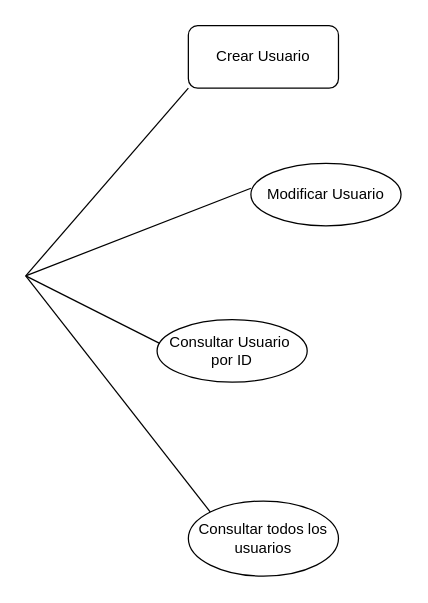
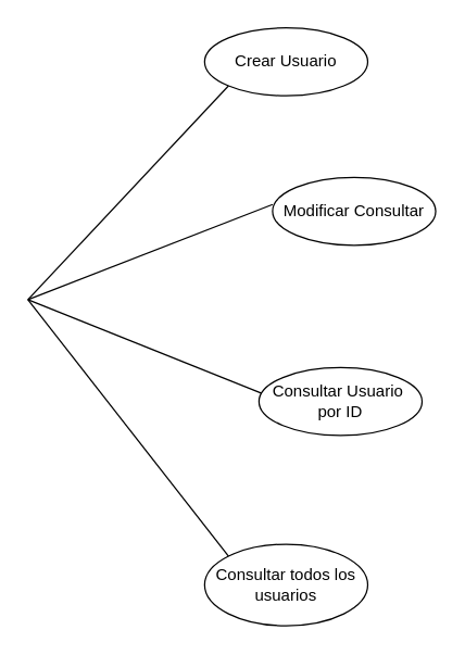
- <mxCell id="2" value="Crear Usuario" style="whiteSpace=wrap;html=1;rounded=1;" parent="1" vertex="1"><mxGeometry x="150" y="20" width="120" height="50" as="geometry" /></mxCell>
+ <mxCell id="2" value="Crear Usuario" style="ellipse;whiteSpace=wrap;html=1;" parent="1" vertex="1"><mxGeometry x="150" y="20" width="120" height="50" as="geometry" /></mxCell>
- <mxCell id="3" value="Modificar Usuario" style="ellipse;whiteSpace=wrap;html=1;" parent="1" vertex="1"><mxGeometry x="200" y="130" width="120" height="50" as="geometry" /></mxCell>
+ <mxCell id="3" value="Modificar Consultar" style="ellipse;whiteSpace=wrap;html=1;" parent="1" vertex="1"><mxGeometry x="200" y="130" width="120" height="50" as="geometry" /></mxCell>
- <mxCell id="4" value="Consultar Usuario&amp;nbsp; por ID" style="ellipse;whiteSpace=wrap;html=1;" parent="1" vertex="1"><mxGeometry x="125" y="255" width="120" height="50" as="geometry" /></mxCell>
+ <mxCell id="4" value="Consultar Usuario&amp;nbsp; por ID" style="ellipse;whiteSpace=wrap;html=1;" parent="1" vertex="1"><mxGeometry x="190" y="270" width="120" height="50" as="geometry" /></mxCell>
